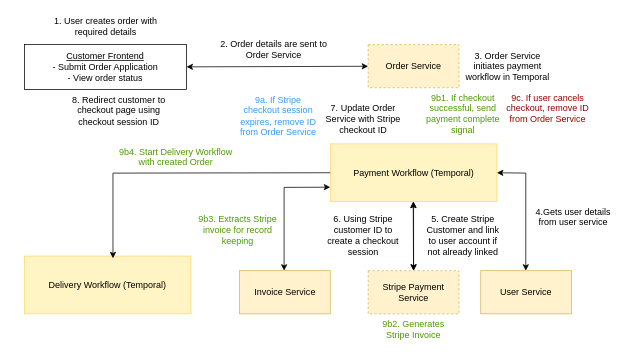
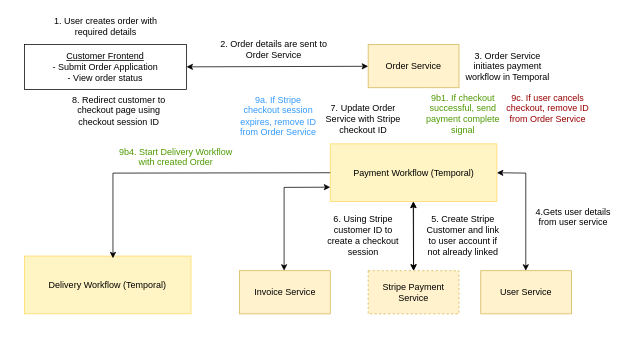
- <mxCell id="4" value="Order Service" style="rounded=0;whiteSpace=wrap;html=1;fillColor=#fff2cc;strokeColor=#d6b656;dashed=1;" parent="1" vertex="1"><mxGeometry x="490" y="58.75" width="121" height="57.5" as="geometry" /></mxCell>
+ <mxCell id="4" value="Order Service" style="rounded=0;whiteSpace=wrap;html=1;fillColor=#fff2cc;strokeColor=#d6b656;" parent="1" vertex="1"><mxGeometry x="490" y="58.75" width="121" height="57.5" as="geometry" /></mxCell>
- <mxCell id="23" value="9b3. Extracts Stripe invoice for record keeping" style="text;whiteSpace=wrap;align=center;fontColor=#4D9900;labelBackgroundColor=none;" parent="1" vertex="1"><mxGeometry x="259.5" y="278" width="113" height="52" as="geometry" /></mxCell>
- <mxCell id="22" value="9b2. Generates Stripe Invoice" style="text;whiteSpace=wrap;align=center;fontColor=#4D9900;labelBackgroundColor=none;" parent="1" vertex="1"><mxGeometry x="494" y="417.5" width="113" height="42.5" as="geometry" /></mxCell>
